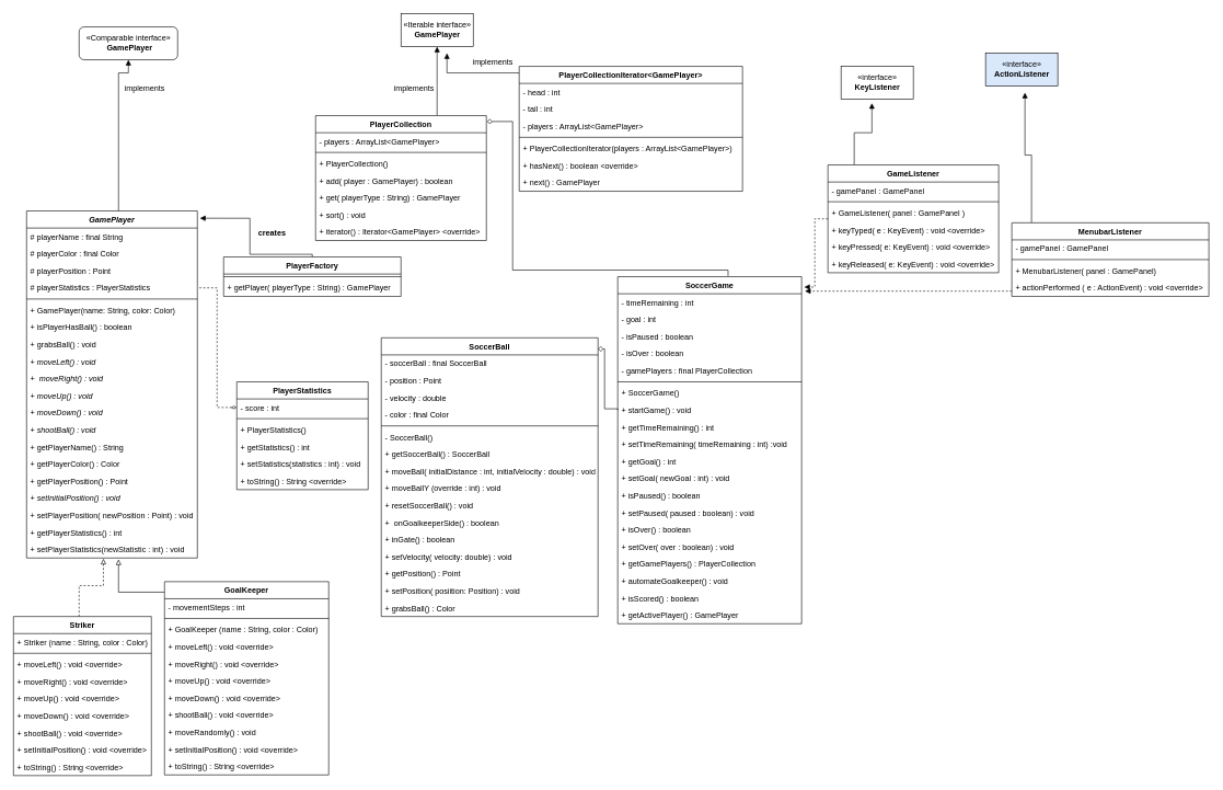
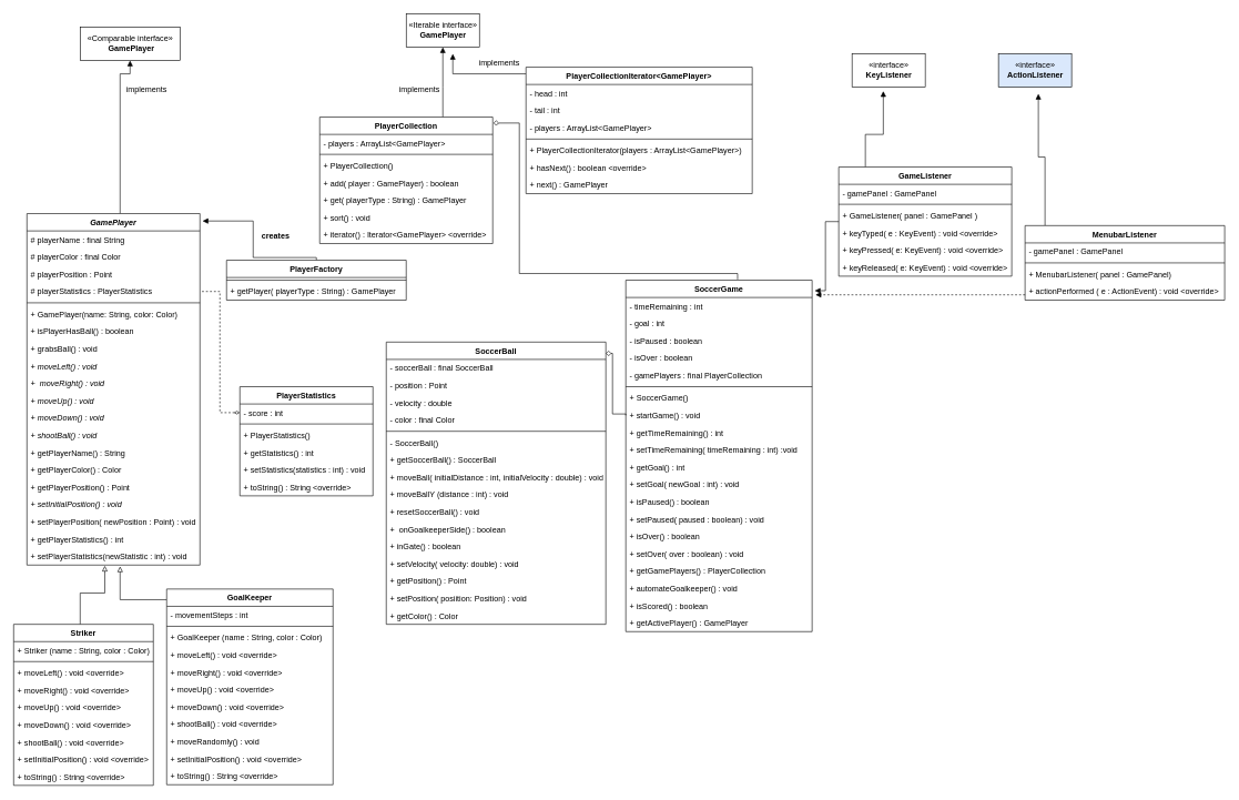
- <mxCell id="57" value="«Comparable interface»&lt;br&gt;&lt;b&gt;&amp;nbsp;GamePlayer&lt;/b&gt;" style="html=1;rounded=1;" vertex="1" parent="1"><mxGeometry x="120" y="40" width="150" height="50" as="geometry" /></mxCell>
+ <mxCell id="57" value="«Comparable interface»&lt;br&gt;&lt;b&gt;&amp;nbsp;GamePlayer&lt;/b&gt;" style="html=1;" vertex="1" parent="1"><mxGeometry x="120" y="40" width="150" height="50" as="geometry" /></mxCell>
- <mxCell id="133" value="«interface»&lt;br&gt;&lt;b&gt;KeyListener&lt;/b&gt;" style="html=1;" vertex="1" parent="1"><mxGeometry x="1280" y="100" width="110" height="50" as="geometry" /></mxCell>
+ <mxCell id="133" value="«interface»&lt;br&gt;&lt;b&gt;KeyListener&lt;/b&gt;" style="html=1;" vertex="1" parent="1"><mxGeometry x="1280" y="80" width="110" height="50" as="geometry" /></mxCell>
- <mxCell id="125" style="edgeStyle=orthogonalEdgeStyle;rounded=0;orthogonalLoop=1;jettySize=auto;html=1;entryX=1.014;entryY=0.03;entryDx=0;entryDy=0;entryPerimeter=0;startArrow=none;startFill=0;endArrow=block;endFill=1;dashed=1;" edge="1" parent="1" source="126" target="100"><mxGeometry relative="1" as="geometry"><Array as="points"><mxPoint x="1240" y="332" /><mxPoint x="1240" y="436" /></Array></mxGeometry></mxCell>
+ <mxCell id="125" style="edgeStyle=orthogonalEdgeStyle;rounded=0;orthogonalLoop=1;jettySize=auto;html=1;entryX=1.014;entryY=0.03;entryDx=0;entryDy=0;entryPerimeter=0;startArrow=none;startFill=0;endArrow=block;endFill=1;dashed=0;" edge="1" parent="1" source="126" target="100"><mxGeometry relative="1" as="geometry"><Array as="points"><mxPoint x="1240" y="332" /><mxPoint x="1240" y="436" /></Array></mxGeometry></mxCell>
- <mxCell id="91" value="+ moveBallY (override : int) : void" style="text;strokeColor=none;fillColor=none;align=left;verticalAlign=top;spacingLeft=4;spacingRight=4;overflow=hidden;rotatable=0;points=[[0,0.5],[1,0.5]];portConstraint=eastwest;" vertex="1" parent="82"><mxGeometry y="216" width="330" height="26" as="geometry" /></mxCell>
+ <mxCell id="91" value="+ moveBallY (distance : int) : void" style="text;strokeColor=none;fillColor=none;align=left;verticalAlign=top;spacingLeft=4;spacingRight=4;overflow=hidden;rotatable=0;points=[[0,0.5],[1,0.5]];portConstraint=eastwest;" vertex="1" parent="82"><mxGeometry y="216" width="330" height="26" as="geometry" /></mxCell>
- <mxCell id="37" style="edgeStyle=orthogonalEdgeStyle;rounded=0;orthogonalLoop=1;jettySize=auto;html=1;endArrow=block;endFill=0;entryX=0.45;entryY=1.038;entryDx=0;entryDy=0;entryPerimeter=0;dashed=1;" edge="1" parent="1" source="38" target="23"><mxGeometry relative="1" as="geometry"><mxPoint x="160" y="860" as="targetPoint" /><Array as="points"><mxPoint x="120" y="890" /><mxPoint x="157" y="890" /></Array></mxGeometry></mxCell>
+ <mxCell id="37" style="edgeStyle=orthogonalEdgeStyle;rounded=0;orthogonalLoop=1;jettySize=auto;html=1;endArrow=block;endFill=0;entryX=0.45;entryY=1.038;entryDx=0;entryDy=0;entryPerimeter=0;" edge="1" parent="1" source="38" target="23"><mxGeometry relative="1" as="geometry"><mxPoint x="160" y="860" as="targetPoint" /><Array as="points"><mxPoint x="120" y="890" /><mxPoint x="157" y="890" /></Array></mxGeometry></mxCell>
- <mxCell id="98" value="+ grabsBall() : Color" style="text;strokeColor=none;fillColor=none;align=left;verticalAlign=top;spacingLeft=4;spacingRight=4;overflow=hidden;rotatable=0;points=[[0,0.5],[1,0.5]];portConstraint=eastwest;" vertex="1" parent="82"><mxGeometry y="398" width="330" height="26" as="geometry" /></mxCell>
+ <mxCell id="98" value="+ getColor() : Color" style="text;strokeColor=none;fillColor=none;align=left;verticalAlign=top;spacingLeft=4;spacingRight=4;overflow=hidden;rotatable=0;points=[[0,0.5],[1,0.5]];portConstraint=eastwest;" vertex="1" parent="82"><mxGeometry y="398" width="330" height="26" as="geometry" /></mxCell>
